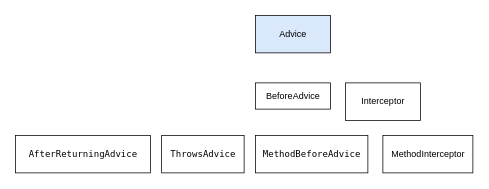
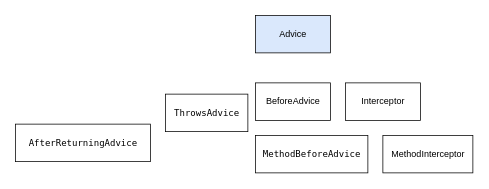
- <mxCell id="3" value="BeforeAdvice" style="html=1;" vertex="1" parent="1"><mxGeometry x="340" y="110" width="100" height="35" as="geometry" /></mxCell>
+ <mxCell id="3" value="BeforeAdvice" style="html=1;" vertex="1" parent="1"><mxGeometry x="340" y="110" width="100" height="50" as="geometry" /></mxCell>
- <mxCell id="6" value="&lt;pre&gt;AfterReturningAdvice&lt;/pre&gt;" style="html=1;" vertex="1" parent="1"><mxGeometry x="20" y="180" width="180" height="50" as="geometry" /></mxCell>
+ <mxCell id="6" value="&lt;pre&gt;AfterReturningAdvice&lt;/pre&gt;" style="html=1;" vertex="1" parent="1"><mxGeometry x="20" y="165" width="180" height="50" as="geometry" /></mxCell>
- <mxCell id="7" value="&lt;pre&gt;&lt;pre&gt;ThrowsAdvice&lt;/pre&gt;&lt;/pre&gt;" style="html=1;" vertex="1" parent="1"><mxGeometry x="215" y="180" width="110" height="50" as="geometry" /></mxCell>
+ <mxCell id="7" value="&lt;pre&gt;&lt;pre&gt;ThrowsAdvice&lt;/pre&gt;&lt;/pre&gt;" style="html=1;" vertex="1" parent="1"><mxGeometry x="220" y="125" width="110" height="50" as="geometry" /></mxCell>
